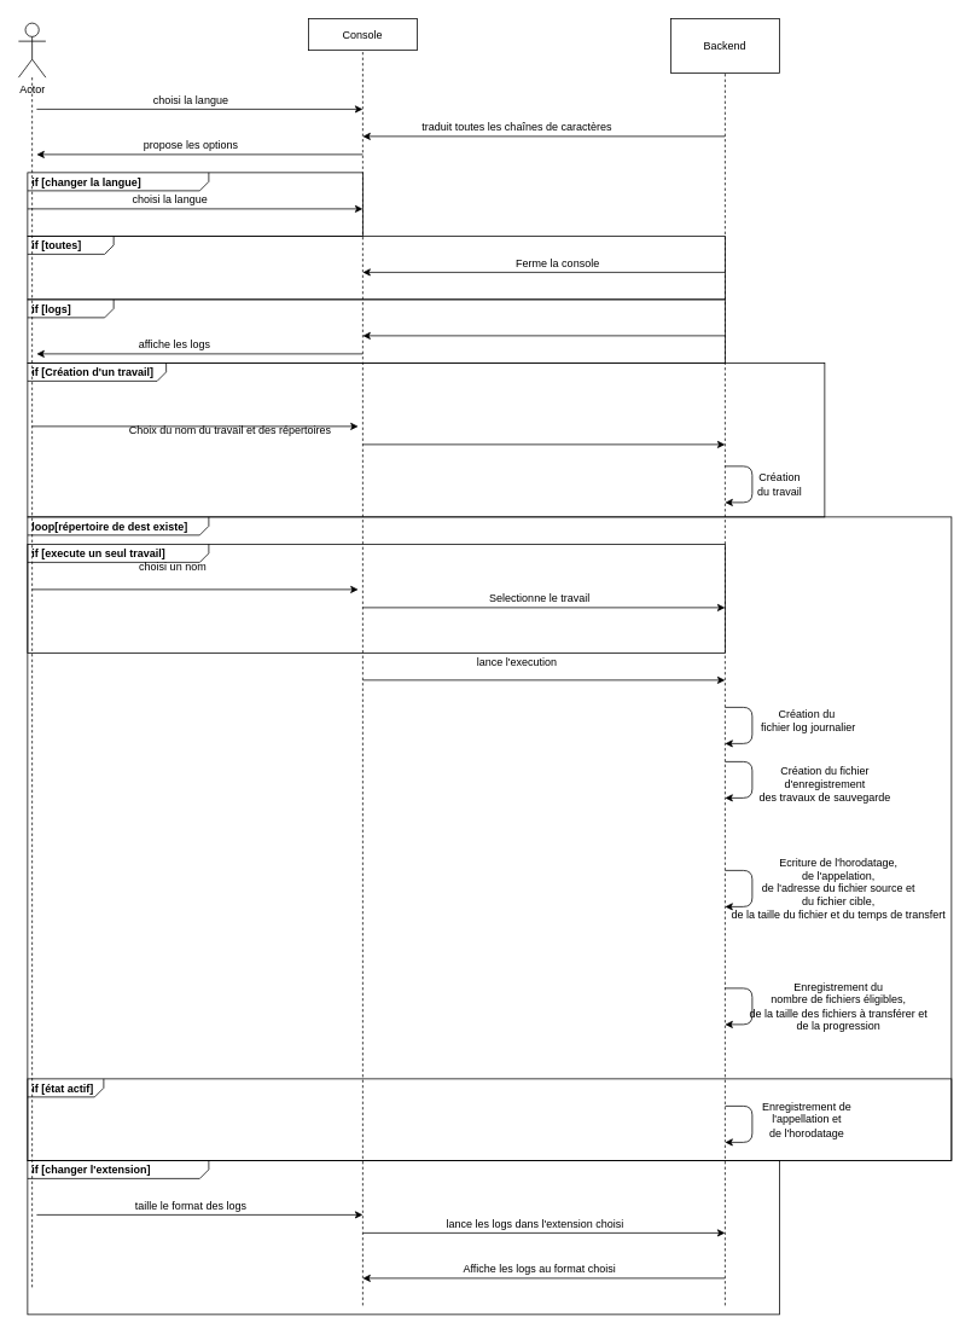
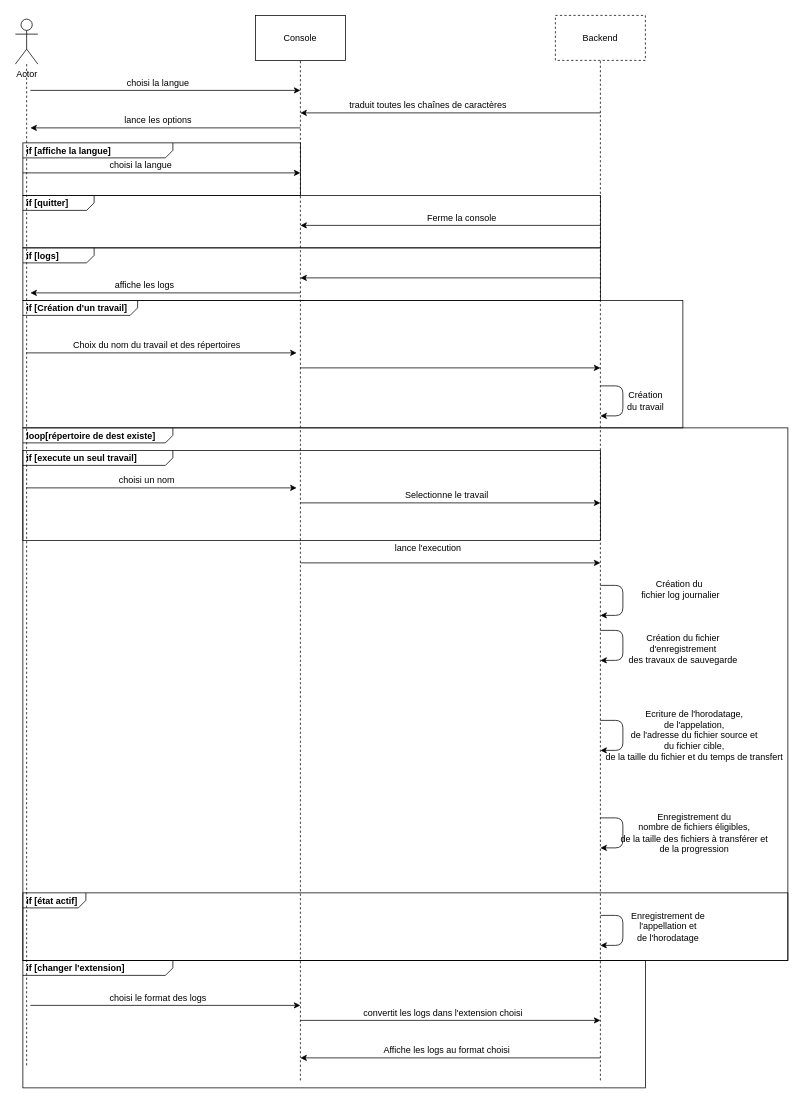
- <mxCell id="4" value="Console" style="rounded=0;whiteSpace=wrap;html=1;" parent="1" vertex="1"><mxGeometry x="340" y="20" width="120" height="35" as="geometry" /></mxCell>
+ <mxCell id="4" value="Console" style="rounded=0;whiteSpace=wrap;html=1;" parent="1" vertex="1"><mxGeometry x="340" y="20" width="120" height="60" as="geometry" /></mxCell>
- <mxCell id="5" value="Backend" style="rounded=0;whiteSpace=wrap;html=1;" parent="1" vertex="1"><mxGeometry x="740" y="20" width="120" height="60" as="geometry" /></mxCell>
+ <mxCell id="5" value="Backend" style="rounded=0;whiteSpace=wrap;html=1;dashed=1;" parent="1" vertex="1"><mxGeometry x="740" y="20" width="120" height="60" as="geometry" /></mxCell>
- <mxCell id="11" value="propose les options" style="text;html=1;align=center;verticalAlign=middle;resizable=0;points=[];autosize=1;" parent="1" vertex="1"><mxGeometry x="150" y="150" width="120" height="20" as="geometry" /></mxCell>
+ <mxCell id="11" value="lance les options" style="text;html=1;align=center;verticalAlign=middle;resizable=0;points=[];autosize=1;" parent="1" vertex="1"><mxGeometry x="150" y="150" width="120" height="20" as="geometry" /></mxCell>
- <mxCell id="12" value="&lt;p style=&quot;margin: 0px ; margin-top: 4px ; margin-left: 5px ; text-align: left&quot;&gt;&lt;b&gt;if [changer la langue]&lt;/b&gt;&lt;/p&gt;" style="html=1;shape=mxgraph.sysml.package;overflow=fill;labelX=200.49;align=left;spacingLeft=5;verticalAlign=top;spacingTop=-3;hachureGap=4;pointerEvents=0;fillColor=none;" parent="1" vertex="1"><mxGeometry x="30" y="190" width="370" height="70" as="geometry" /></mxCell>
+ <mxCell id="12" value="&lt;p style=&quot;margin: 0px ; margin-top: 4px ; margin-left: 5px ; text-align: left&quot;&gt;&lt;b&gt;if [affiche la langue]&lt;/b&gt;&lt;/p&gt;" style="html=1;shape=mxgraph.sysml.package;overflow=fill;labelX=200.49;align=left;spacingLeft=5;verticalAlign=top;spacingTop=-3;hachureGap=4;pointerEvents=0;fillColor=none;" parent="1" vertex="1"><mxGeometry x="30" y="190" width="370" height="70" as="geometry" /></mxCell>
- <mxCell id="15" value="&lt;p style=&quot;margin: 0px ; margin-top: 4px ; margin-left: 5px ; text-align: left&quot;&gt;&lt;b&gt;if [toutes]&lt;/b&gt;&lt;/p&gt;" style="html=1;shape=mxgraph.sysml.package;overflow=fill;labelX=95.33;align=left;spacingLeft=5;verticalAlign=top;spacingTop=-3;hachureGap=4;pointerEvents=0;fillColor=none;" parent="1" vertex="1"><mxGeometry x="30" y="260" width="770" height="70" as="geometry" /></mxCell>
+ <mxCell id="15" value="&lt;p style=&quot;margin: 0px ; margin-top: 4px ; margin-left: 5px ; text-align: left&quot;&gt;&lt;b&gt;if [quitter]&lt;/b&gt;&lt;/p&gt;" style="html=1;shape=mxgraph.sysml.package;overflow=fill;labelX=95.33;align=left;spacingLeft=5;verticalAlign=top;spacingTop=-3;hachureGap=4;pointerEvents=0;fillColor=none;" parent="1" vertex="1"><mxGeometry x="30" y="260" width="770" height="70" as="geometry" /></mxCell>
- <mxCell id="37" value="Choix du nom du travail et des répertoires&amp;nbsp;" style="text;html=1;align=center;verticalAlign=middle;resizable=0;points=[];autosize=1;" parent="1" vertex="1"><mxGeometry x="135" y="465" width="240" height="20" as="geometry" /></mxCell>
+ <mxCell id="37" value="Choix du nom du travail et des répertoires&amp;nbsp;" style="text;html=1;align=center;verticalAlign=middle;resizable=0;points=[];autosize=1;" parent="1" vertex="1"><mxGeometry x="90" y="450" width="240" height="20" as="geometry" /></mxCell>
- <mxCell id="26" value="choisi un nom" style="text;html=1;align=center;verticalAlign=middle;resizable=0;points=[];autosize=1;" parent="1" vertex="1"><mxGeometry x="145" y="615" width="90" height="20" as="geometry" /></mxCell>
+ <mxCell id="26" value="choisi un nom" style="text;html=1;align=center;verticalAlign=middle;resizable=0;points=[];autosize=1;" parent="1" vertex="1"><mxGeometry x="150" y="630" width="90" height="20" as="geometry" /></mxCell>
- <mxCell id="32" value="Création du&lt;br&gt;&amp;nbsp;fichier log journalier" style="text;html=1;align=center;verticalAlign=middle;resizable=0;points=[];autosize=1;" parent="1" vertex="1"><mxGeometry x="830" y="780" width="120" height="30" as="geometry" /></mxCell>
+ <mxCell id="32" value="Création du&lt;br&gt;&amp;nbsp;fichier log journalier" style="text;html=1;align=center;verticalAlign=middle;resizable=0;points=[];autosize=1;" parent="1" vertex="1"><mxGeometry x="845" y="770" width="120" height="30" as="geometry" /></mxCell>
- <mxCell id="51" value="taille le format des logs" style="text;html=1;align=center;verticalAlign=middle;resizable=0;points=[];autosize=1;" parent="1" vertex="1"><mxGeometry x="140" y="1320" width="140" height="20" as="geometry" /></mxCell>
+ <mxCell id="51" value="choisi le format des logs" style="text;html=1;align=center;verticalAlign=middle;resizable=0;points=[];autosize=1;" parent="1" vertex="1"><mxGeometry x="140" y="1320" width="140" height="20" as="geometry" /></mxCell>
- <mxCell id="53" value="lance les logs dans l'extension choisi" style="text;html=1;align=center;verticalAlign=middle;resizable=0;points=[];autosize=1;" parent="1" vertex="1"><mxGeometry x="475" y="1340" width="230" height="20" as="geometry" /></mxCell>
+ <mxCell id="53" value="convertit les logs dans l'extension choisi" style="text;html=1;align=center;verticalAlign=middle;resizable=0;points=[];autosize=1;" parent="1" vertex="1"><mxGeometry x="475" y="1340" width="230" height="20" as="geometry" /></mxCell>
